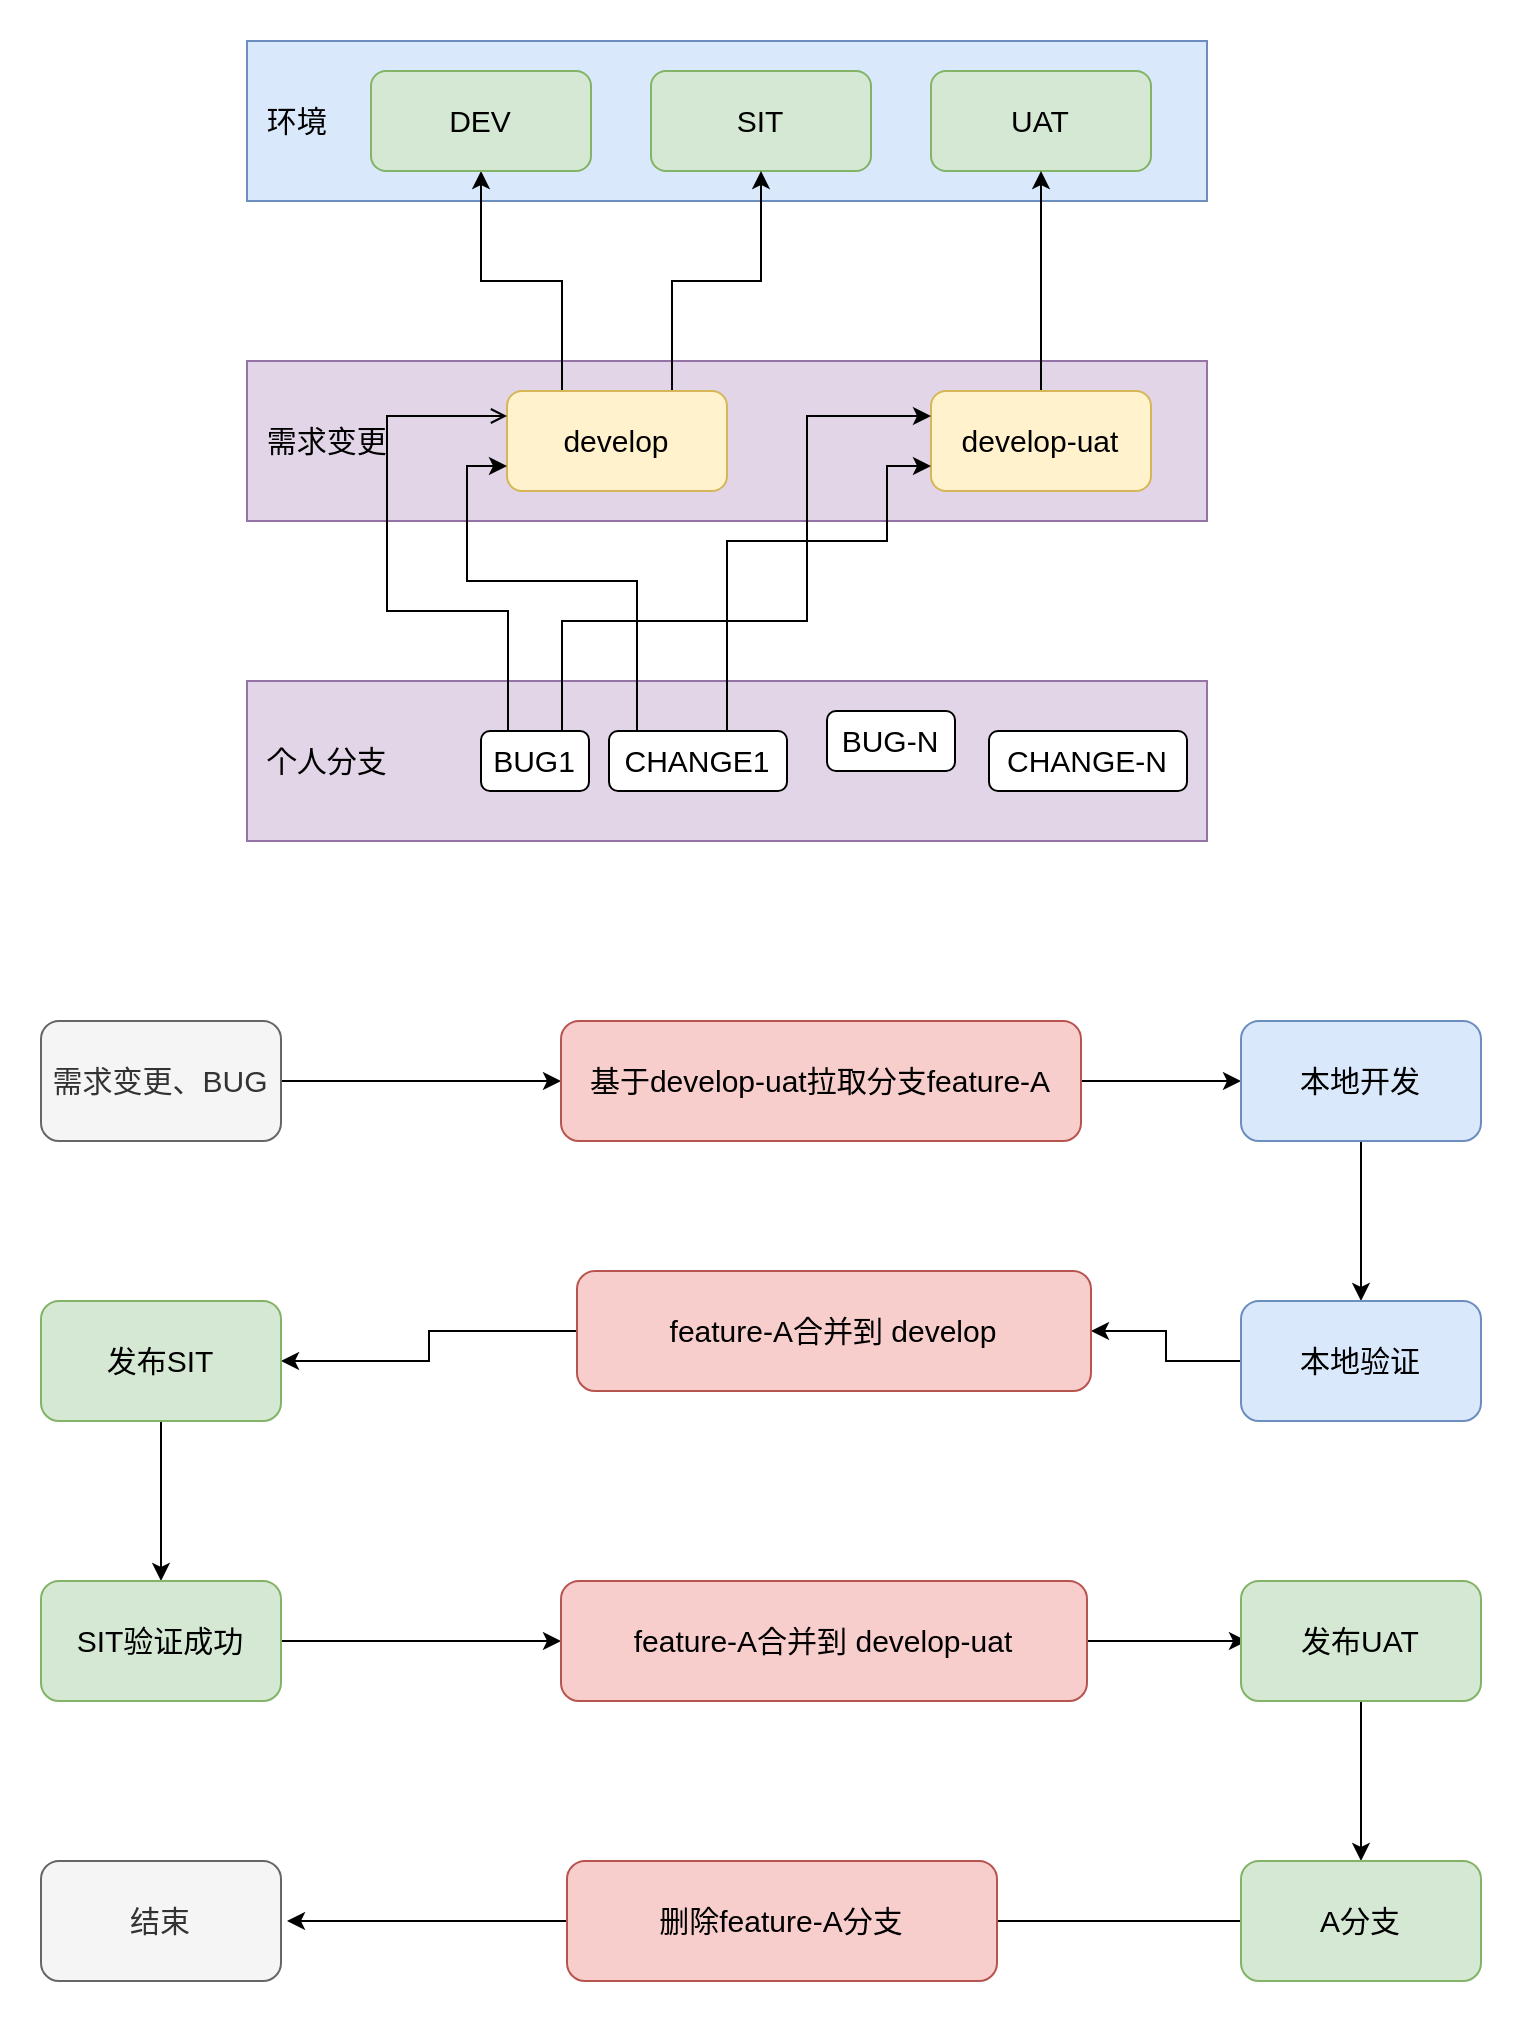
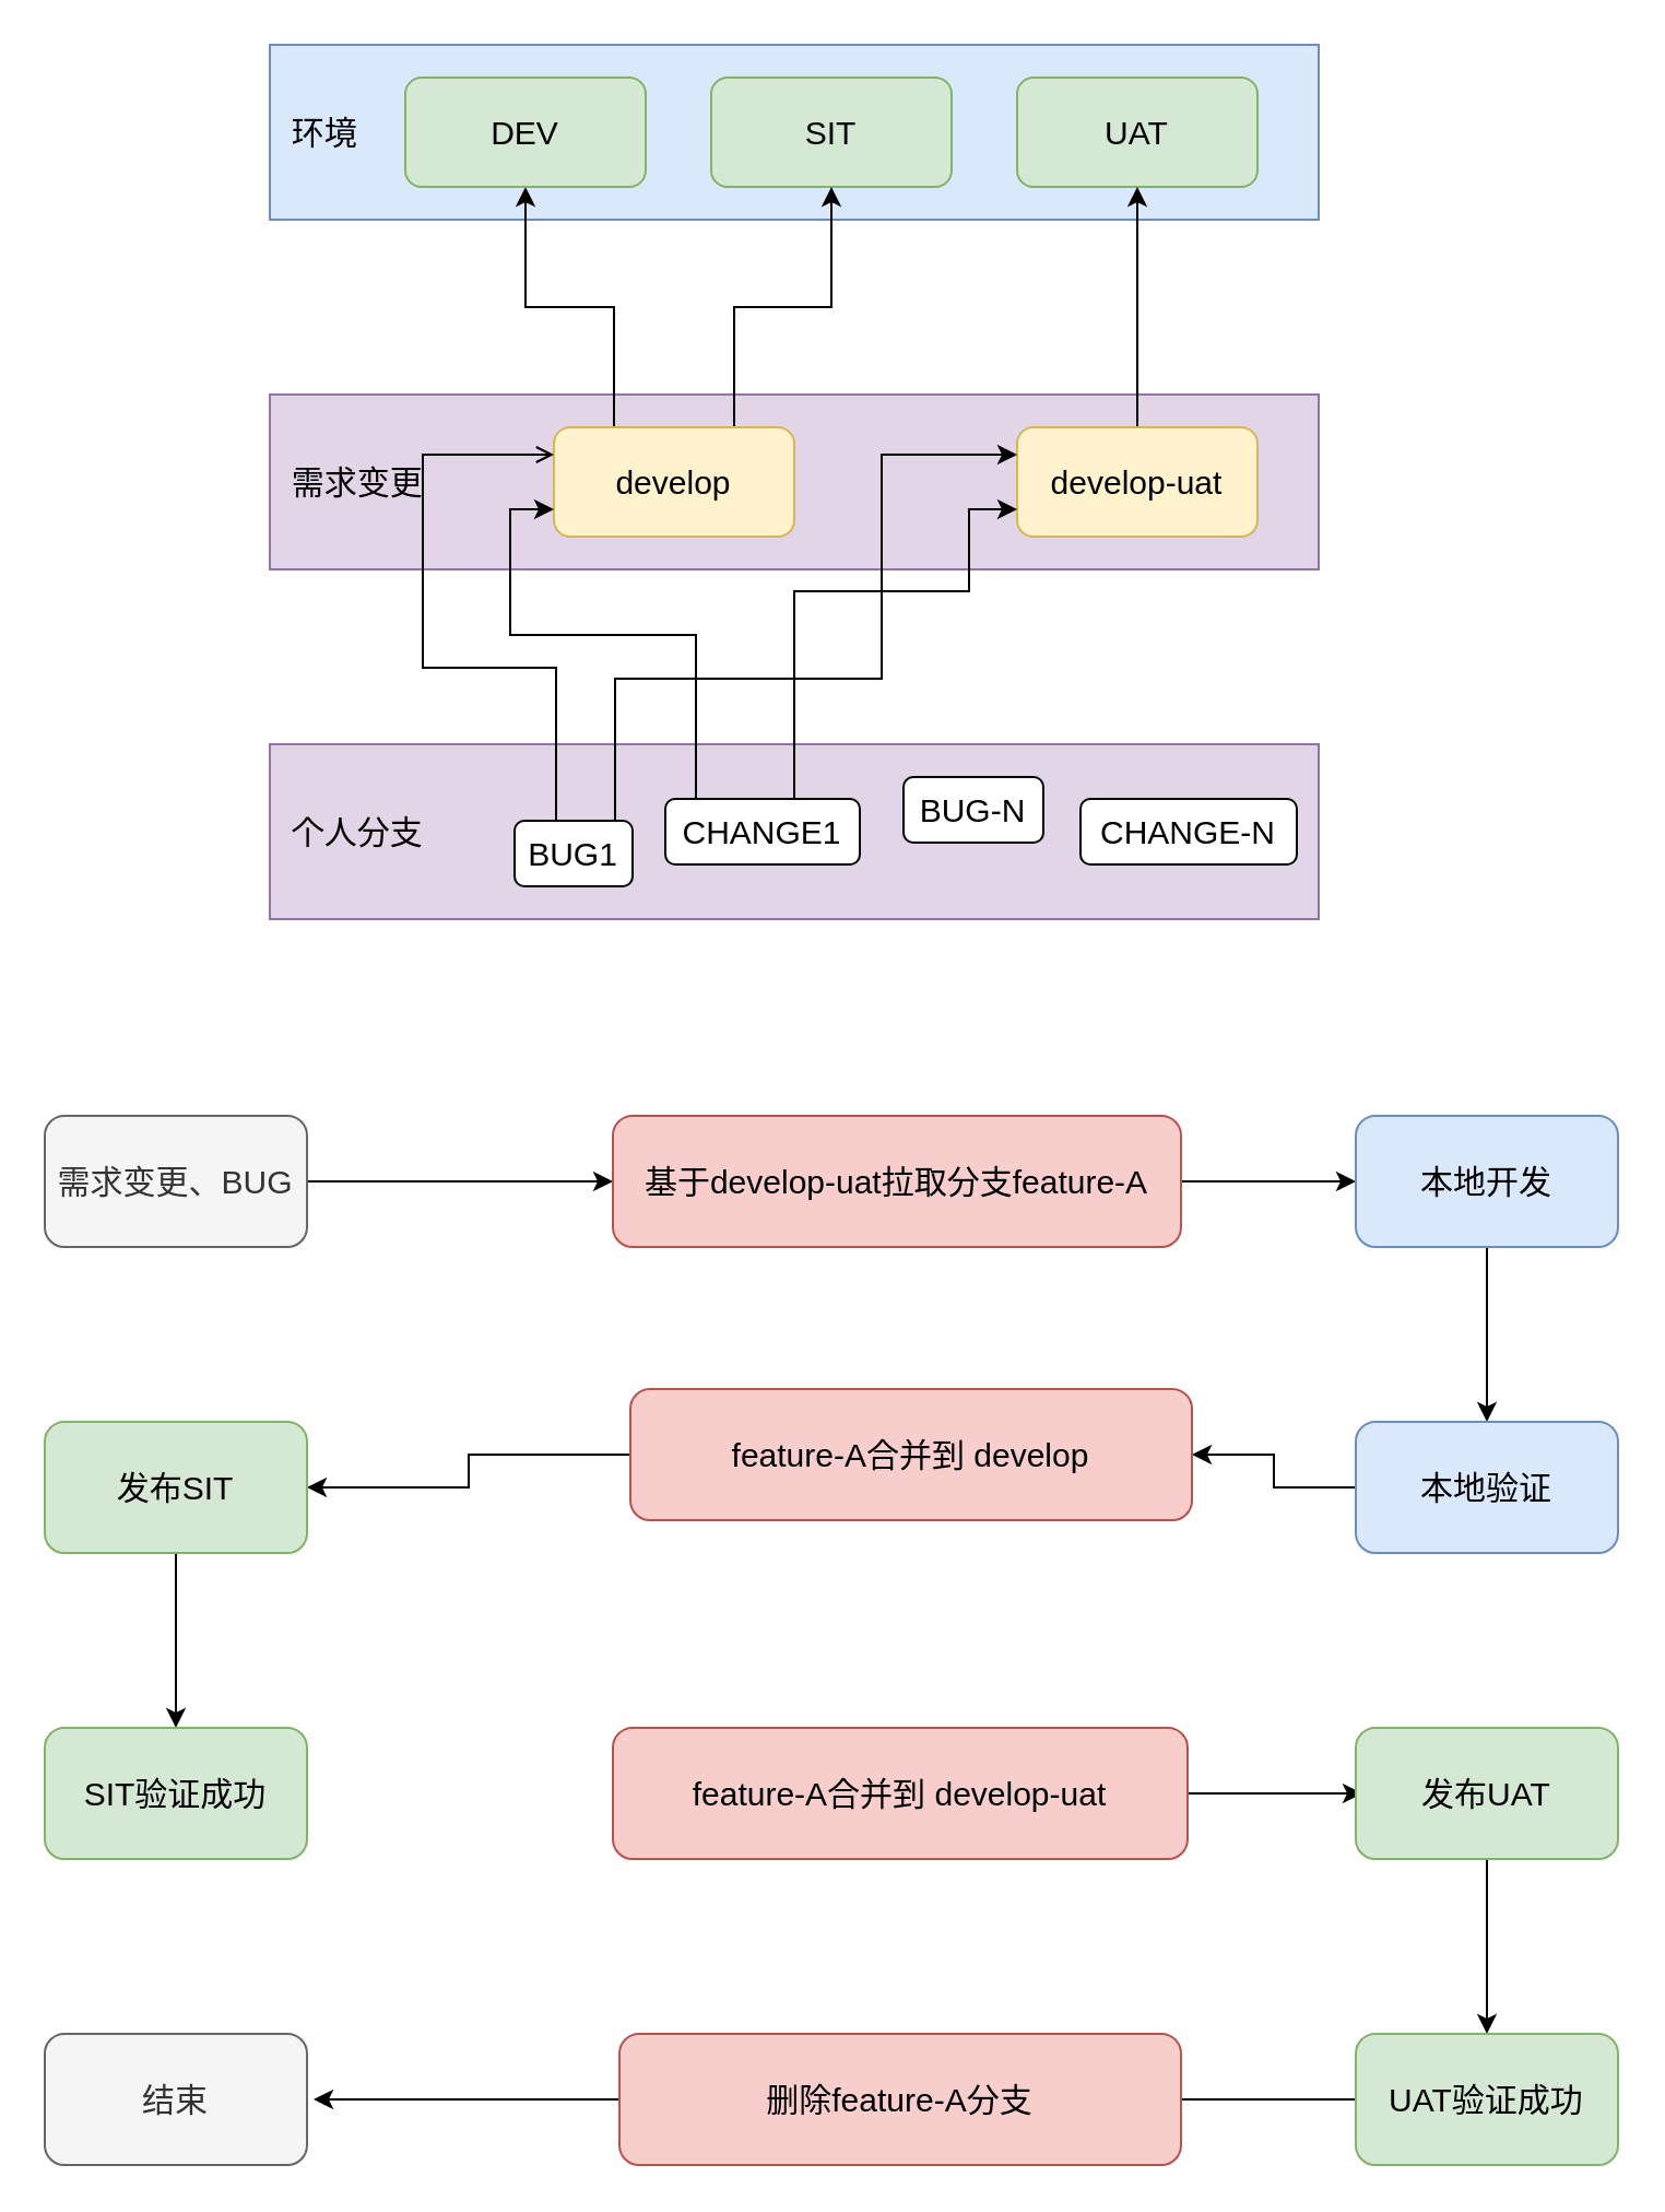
- <mxCell id="15" value="BUG1" style="rounded=1;whiteSpace=wrap;html=1;fontSize=15;" parent="1" vertex="1"><mxGeometry x="240" y="365" width="54" height="30" as="geometry" /></mxCell>
+ <mxCell id="15" value="BUG1" style="rounded=1;whiteSpace=wrap;html=1;fontSize=15;" parent="1" vertex="1"><mxGeometry x="235" y="375" width="54" height="30" as="geometry" /></mxCell>
- <mxCell id="33" value="" style="edgeStyle=orthogonalEdgeStyle;rounded=0;orthogonalLoop=1;jettySize=auto;html=1;fontSize=15;" parent="1" source="34" target="36" edge="1"><mxGeometry relative="1" as="geometry" /></mxCell>
- <mxCell id="42" value="删除feature-A分支" style="rounded=1;whiteSpace=wrap;html=1;fontSize=15;fillColor=#f8cecc;strokeColor=#b85450;" parent="1" vertex="1"><mxGeometry x="283" y="930" width="215" height="60" as="geometry" /></mxCell>
+ <mxCell id="42" value="删除feature-A分支" style="rounded=1;whiteSpace=wrap;html=1;fontSize=15;fillColor=#f8cecc;strokeColor=#b85450;" parent="1" vertex="1"><mxGeometry x="283" y="930" width="257" height="60" as="geometry" /></mxCell>
- <mxCell id="40" value="A分支" style="rounded=1;whiteSpace=wrap;html=1;fontSize=15;fillColor=#d5e8d4;strokeColor=#82b366;" parent="1" vertex="1"><mxGeometry x="620" y="930" width="120" height="60" as="geometry" /></mxCell>
+ <mxCell id="40" value="UAT验证成功" style="rounded=1;whiteSpace=wrap;html=1;fontSize=15;fillColor=#d5e8d4;strokeColor=#82b366;" parent="1" vertex="1"><mxGeometry x="620" y="930" width="120" height="60" as="geometry" /></mxCell>
